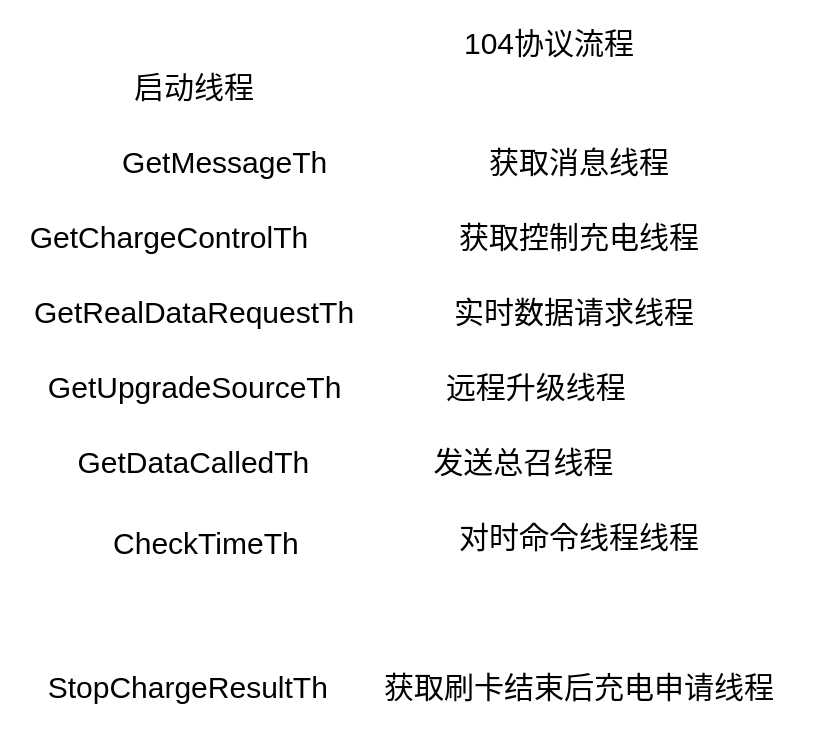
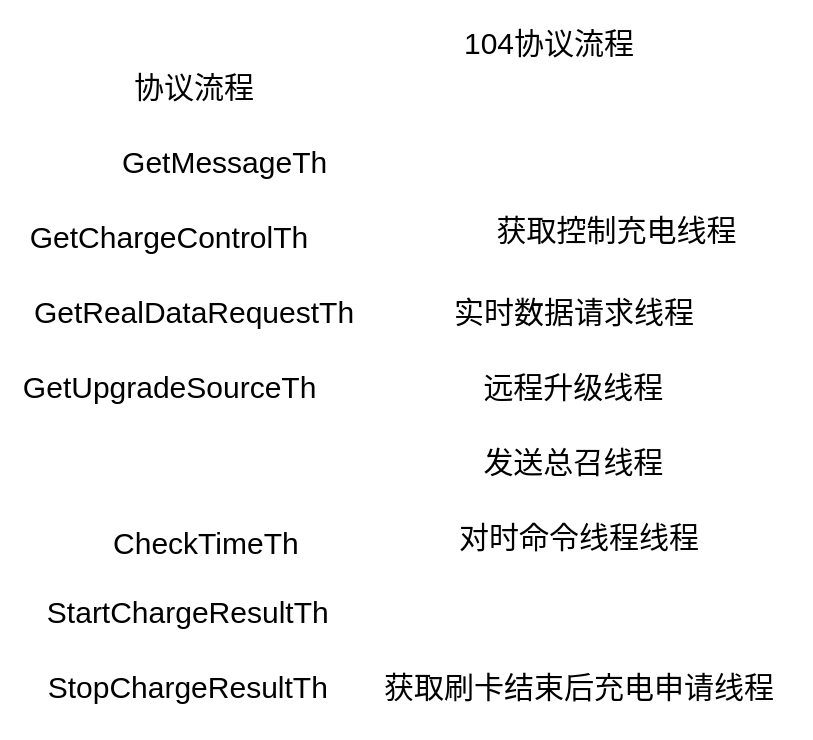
- <mxCell id="3" value="&lt;font style=&quot;font-size: 24px;&quot;&gt;启动线程&lt;/font&gt;" style="text;html=1;align=center;verticalAlign=middle;whiteSpace=wrap;rounded=0;" vertex="1" parent="1"><mxGeometry x="105.01" y="50" width="100" height="40" as="geometry" /></mxCell>
+ <mxCell id="3" value="&lt;font style=&quot;font-size: 24px;&quot;&gt;协议流程&lt;/font&gt;" style="text;html=1;align=center;verticalAlign=middle;whiteSpace=wrap;rounded=0;" vertex="1" parent="1"><mxGeometry x="105.01" y="50" width="100" height="40" as="geometry" /></mxCell>
- <mxCell id="5" value="&lt;font style=&quot;font-size: 24px;&quot;&gt;获取消息线程&lt;/font&gt;" style="text;html=1;align=center;verticalAlign=middle;whiteSpace=wrap;rounded=0;" vertex="1" parent="1"><mxGeometry x="382.5" y="110" width="160" height="40" as="geometry" /></mxCell>
- <mxCell id="7" value="&lt;font style=&quot;font-size: 24px;&quot;&gt;获取控制充电线程&lt;/font&gt;" style="text;html=1;align=center;verticalAlign=middle;whiteSpace=wrap;rounded=0;" vertex="1" parent="1"><mxGeometry x="362.5" y="170" width="200" height="40" as="geometry" /></mxCell>
+ <mxCell id="7" value="&lt;font style=&quot;font-size: 24px;&quot;&gt;获取控制充电线程&lt;/font&gt;" style="text;html=1;align=center;verticalAlign=middle;whiteSpace=wrap;rounded=0;" vertex="1" parent="1"><mxGeometry x="392.5" y="165" width="200" height="40" as="geometry" /></mxCell>
- <mxCell id="10" value="&lt;font style=&quot;font-size: 24px;&quot;&gt;GetUpgradeSourceTh&lt;/font&gt;" style="text;html=1;align=center;verticalAlign=middle;whiteSpace=wrap;rounded=0;" vertex="1" parent="1"><mxGeometry x="35.63" y="290" width="238.75" height="40" as="geometry" /></mxCell>
+ <mxCell id="10" value="&lt;font style=&quot;font-size: 24px;&quot;&gt;GetUpgradeSourceTh&lt;/font&gt;" style="text;html=1;align=center;verticalAlign=middle;whiteSpace=wrap;rounded=0;" vertex="1" parent="1"><mxGeometry x="15.63" y="290" width="238.75" height="40" as="geometry" /></mxCell>
- <mxCell id="11" value="&lt;font style=&quot;font-size: 24px;&quot;&gt;远程升级线程&lt;/font&gt;" style="text;html=1;align=center;verticalAlign=middle;whiteSpace=wrap;rounded=0;" vertex="1" parent="1"><mxGeometry x="351.25" y="290" width="155" height="40" as="geometry" /></mxCell>
+ <mxCell id="11" value="&lt;font style=&quot;font-size: 24px;&quot;&gt;远程升级线程&lt;/font&gt;" style="text;html=1;align=center;verticalAlign=middle;whiteSpace=wrap;rounded=0;" vertex="1" parent="1"><mxGeometry x="381.25" y="290" width="155" height="40" as="geometry" /></mxCell>
- <mxCell id="12" value="&lt;font style=&quot;font-size: 24px;&quot;&gt;GetDataCalledTh&lt;/font&gt;" style="text;html=1;align=center;verticalAlign=middle;whiteSpace=wrap;rounded=0;" vertex="1" parent="1"><mxGeometry x="55.31" y="350" width="199.37" height="40" as="geometry" /></mxCell>
- <mxCell id="13" value="&lt;font style=&quot;font-size: 24px;&quot;&gt;发送总召&lt;/font&gt;&lt;span style=&quot;font-size: 24px; background-color: initial;&quot;&gt;线程&lt;/span&gt;" style="text;html=1;align=center;verticalAlign=middle;whiteSpace=wrap;rounded=0;" vertex="1" parent="1"><mxGeometry x="341.25" y="350" width="155" height="40" as="geometry" /></mxCell>
+ <mxCell id="13" value="&lt;font style=&quot;font-size: 24px;&quot;&gt;发送总召&lt;/font&gt;&lt;span style=&quot;font-size: 24px; background-color: initial;&quot;&gt;线程&lt;/span&gt;" style="text;html=1;align=center;verticalAlign=middle;whiteSpace=wrap;rounded=0;" vertex="1" parent="1"><mxGeometry x="381.25" y="350" width="155" height="40" as="geometry" /></mxCell>
+ <mxCell id="16" value="&lt;font style=&quot;font-size: 24px;&quot;&gt;StartChargeResultTh&lt;/font&gt;" style="text;html=1;align=center;verticalAlign=middle;whiteSpace=wrap;rounded=0;" vertex="1" parent="1"><mxGeometry x="30.16" y="470" width="239.69" height="40" as="geometry" /></mxCell>
